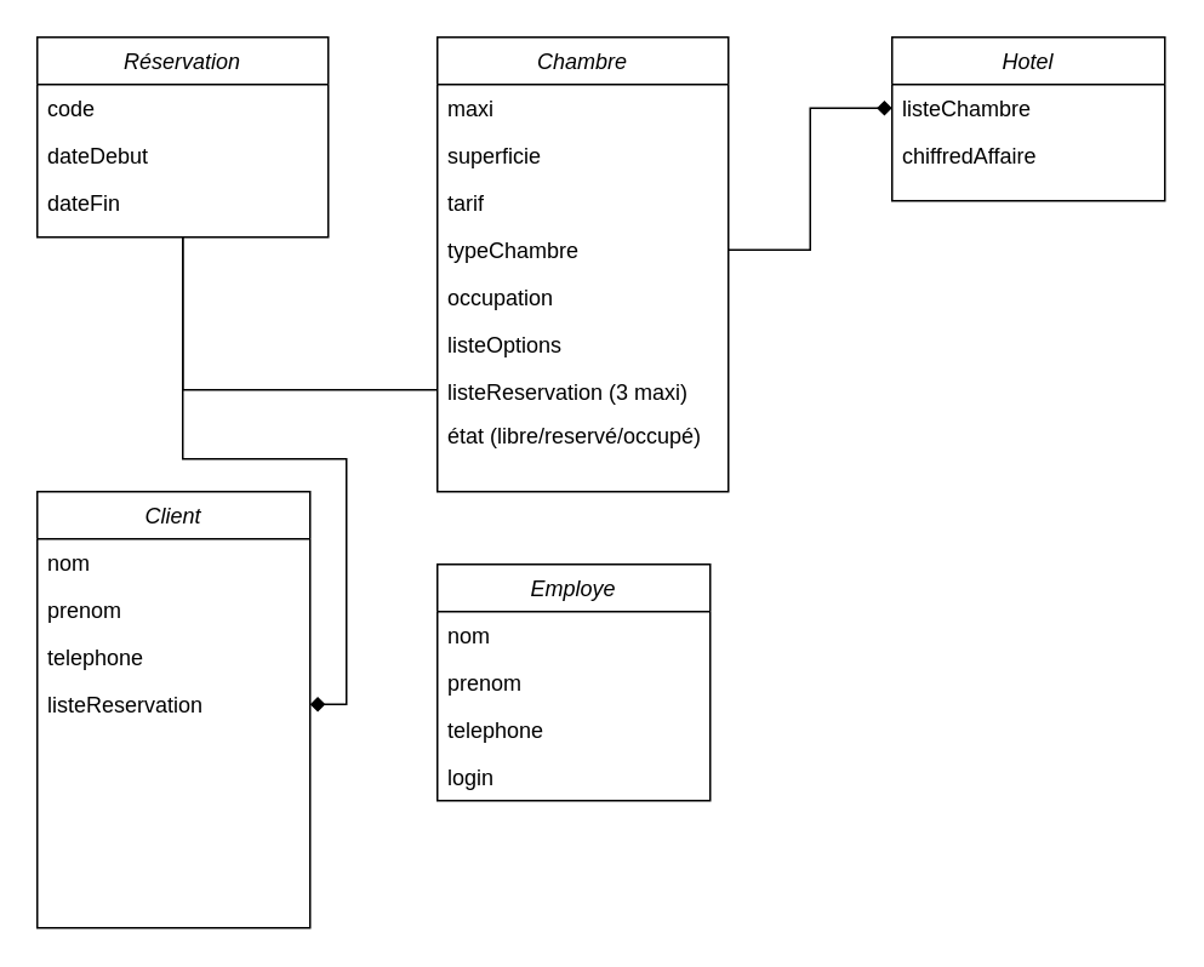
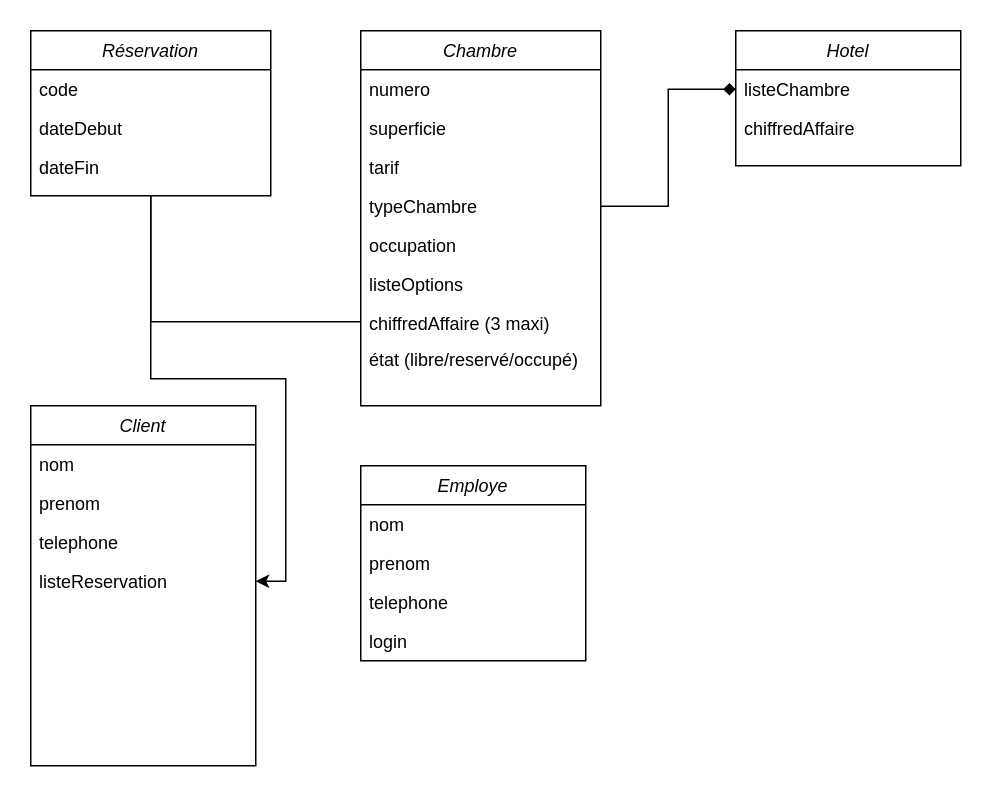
- <mxCell id="9" value="maxi" style="text;align=left;verticalAlign=top;spacingLeft=4;spacingRight=4;overflow=hidden;rotatable=0;points=[[0,0.5],[1,0.5]];portConstraint=eastwest;" vertex="1" parent="8"><mxGeometry y="26" width="160" height="26" as="geometry" /></mxCell>
+ <mxCell id="9" value="numero" style="text;align=left;verticalAlign=top;spacingLeft=4;spacingRight=4;overflow=hidden;rotatable=0;points=[[0,0.5],[1,0.5]];portConstraint=eastwest;" vertex="1" parent="8"><mxGeometry y="26" width="160" height="26" as="geometry" /></mxCell>
- <mxCell id="15" value="listeReservation (3 maxi)" style="text;align=left;verticalAlign=top;spacingLeft=4;spacingRight=4;overflow=hidden;rotatable=0;points=[[0,0.5],[1,0.5]];portConstraint=eastwest;rounded=0;shadow=0;html=0;" vertex="1" parent="8"><mxGeometry y="182" width="160" height="24" as="geometry" /></mxCell>
+ <mxCell id="15" value="chiffredAffaire (3 maxi)" style="text;align=left;verticalAlign=top;spacingLeft=4;spacingRight=4;overflow=hidden;rotatable=0;points=[[0,0.5],[1,0.5]];portConstraint=eastwest;rounded=0;shadow=0;html=0;" vertex="1" parent="8"><mxGeometry y="182" width="160" height="24" as="geometry" /></mxCell>
- <mxCell id="3" style="edgeStyle=orthogonalEdgeStyle;rounded=0;orthogonalLoop=1;jettySize=auto;html=1;exitX=0.5;exitY=1;exitDx=0;exitDy=0;endArrow=diamond;" edge="1" parent="1" source="4" target="24"><mxGeometry relative="1" as="geometry" /></mxCell>
+ <mxCell id="3" style="edgeStyle=orthogonalEdgeStyle;rounded=0;orthogonalLoop=1;jettySize=auto;html=1;exitX=0.5;exitY=1;exitDx=0;exitDy=0;" edge="1" parent="1" source="4" target="24"><mxGeometry relative="1" as="geometry" /></mxCell>
